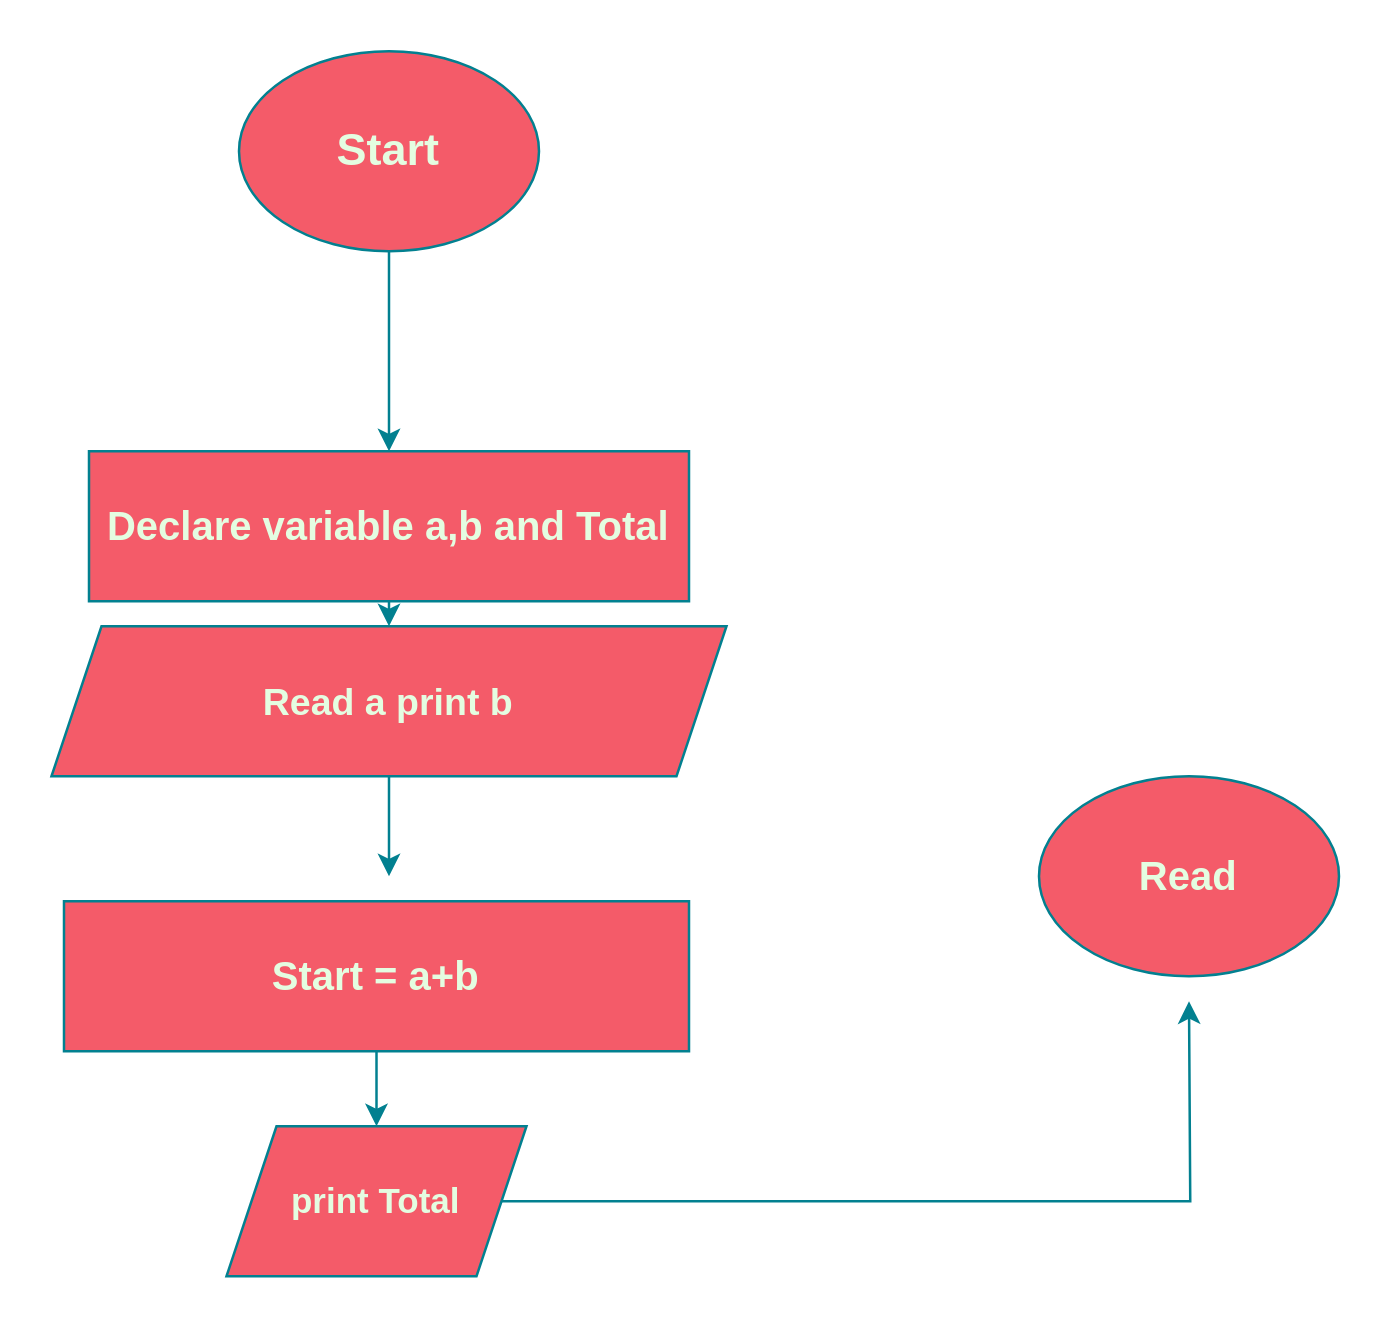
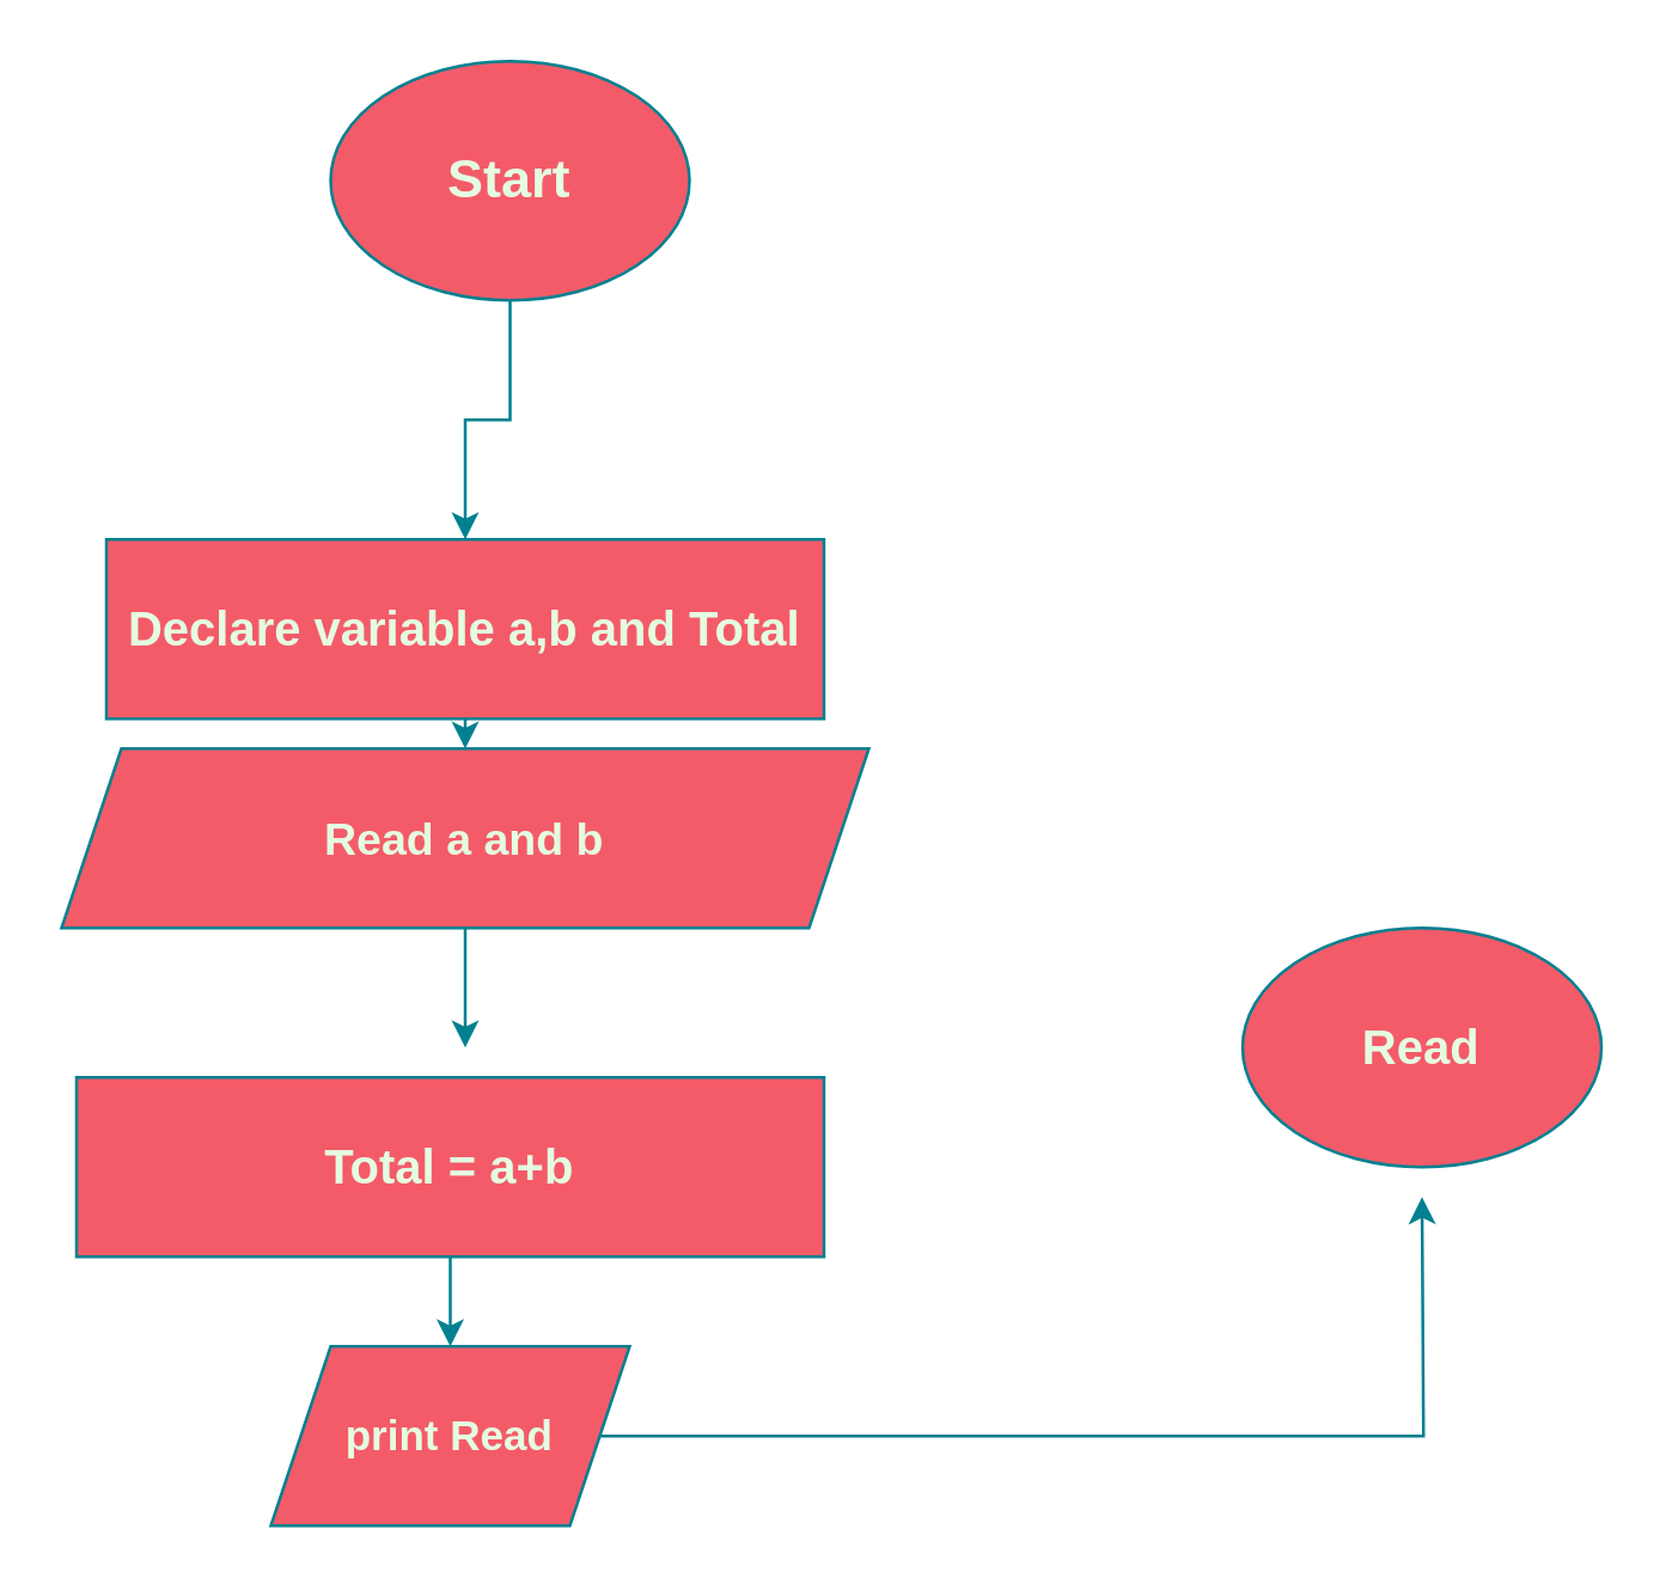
- <mxCell id="3" value="&lt;b&gt;&lt;font style=&quot;font-size: 18px;&quot;&gt;Start&lt;/font&gt;&lt;/b&gt;" style="ellipse;whiteSpace=wrap;html=1;strokeColor=#028090;fontColor=#E4FDE1;fillColor=#F45B69;" vertex="1" parent="1"><mxGeometry x="95" y="20" width="120" height="80" as="geometry" /></mxCell>
+ <mxCell id="3" value="&lt;b&gt;&lt;font style=&quot;font-size: 18px;&quot;&gt;Start&lt;/font&gt;&lt;/b&gt;" style="ellipse;whiteSpace=wrap;html=1;strokeColor=#028090;fontColor=#E4FDE1;fillColor=#F45B69;" vertex="1" parent="1"><mxGeometry x="110" y="20" width="120" height="80" as="geometry" /></mxCell>
- <mxCell id="7" value="&lt;font style=&quot;font-size: 15px;&quot;&gt;&lt;b&gt;Read a print b&lt;/b&gt;&lt;/font&gt;" style="shape=parallelogram;perimeter=parallelogramPerimeter;whiteSpace=wrap;html=1;fixedSize=1;strokeColor=#028090;fontColor=#E4FDE1;fillColor=#F45B69;" vertex="1" parent="1"><mxGeometry x="20" y="250" width="270" height="60" as="geometry" /></mxCell>
+ <mxCell id="7" value="&lt;font style=&quot;font-size: 15px;&quot;&gt;&lt;b&gt;Read a and b&lt;/b&gt;&lt;/font&gt;" style="shape=parallelogram;perimeter=parallelogramPerimeter;whiteSpace=wrap;html=1;fixedSize=1;strokeColor=#028090;fontColor=#E4FDE1;fillColor=#F45B69;" vertex="1" parent="1"><mxGeometry x="20" y="250" width="270" height="60" as="geometry" /></mxCell>
- <mxCell id="9" value="&lt;b&gt;&lt;font style=&quot;font-size: 16px;&quot;&gt;Start = a+b&lt;/font&gt;&lt;/b&gt;" style="rounded=0;whiteSpace=wrap;html=1;strokeColor=#028090;fontColor=#E4FDE1;fillColor=#F45B69;" vertex="1" parent="1"><mxGeometry x="25" y="360" width="250" height="60" as="geometry" /></mxCell>
+ <mxCell id="9" value="&lt;b&gt;&lt;font style=&quot;font-size: 16px;&quot;&gt;Total = a+b&lt;/font&gt;&lt;/b&gt;" style="rounded=0;whiteSpace=wrap;html=1;strokeColor=#028090;fontColor=#E4FDE1;fillColor=#F45B69;" vertex="1" parent="1"><mxGeometry x="25" y="360" width="250" height="60" as="geometry" /></mxCell>
- <mxCell id="11" value="&lt;b&gt;&lt;font style=&quot;font-size: 14px;&quot;&gt;print Total&lt;/font&gt;&lt;/b&gt;" style="shape=parallelogram;perimeter=parallelogramPerimeter;whiteSpace=wrap;html=1;fixedSize=1;strokeColor=#028090;fontColor=#E4FDE1;fillColor=#F45B69;" vertex="1" parent="1"><mxGeometry x="90" y="450" width="120" height="60" as="geometry" /></mxCell>
+ <mxCell id="11" value="&lt;b&gt;&lt;font style=&quot;font-size: 14px;&quot;&gt;print Read&lt;/font&gt;&lt;/b&gt;" style="shape=parallelogram;perimeter=parallelogramPerimeter;whiteSpace=wrap;html=1;fixedSize=1;strokeColor=#028090;fontColor=#E4FDE1;fillColor=#F45B69;" vertex="1" parent="1"><mxGeometry x="90" y="450" width="120" height="60" as="geometry" /></mxCell>
